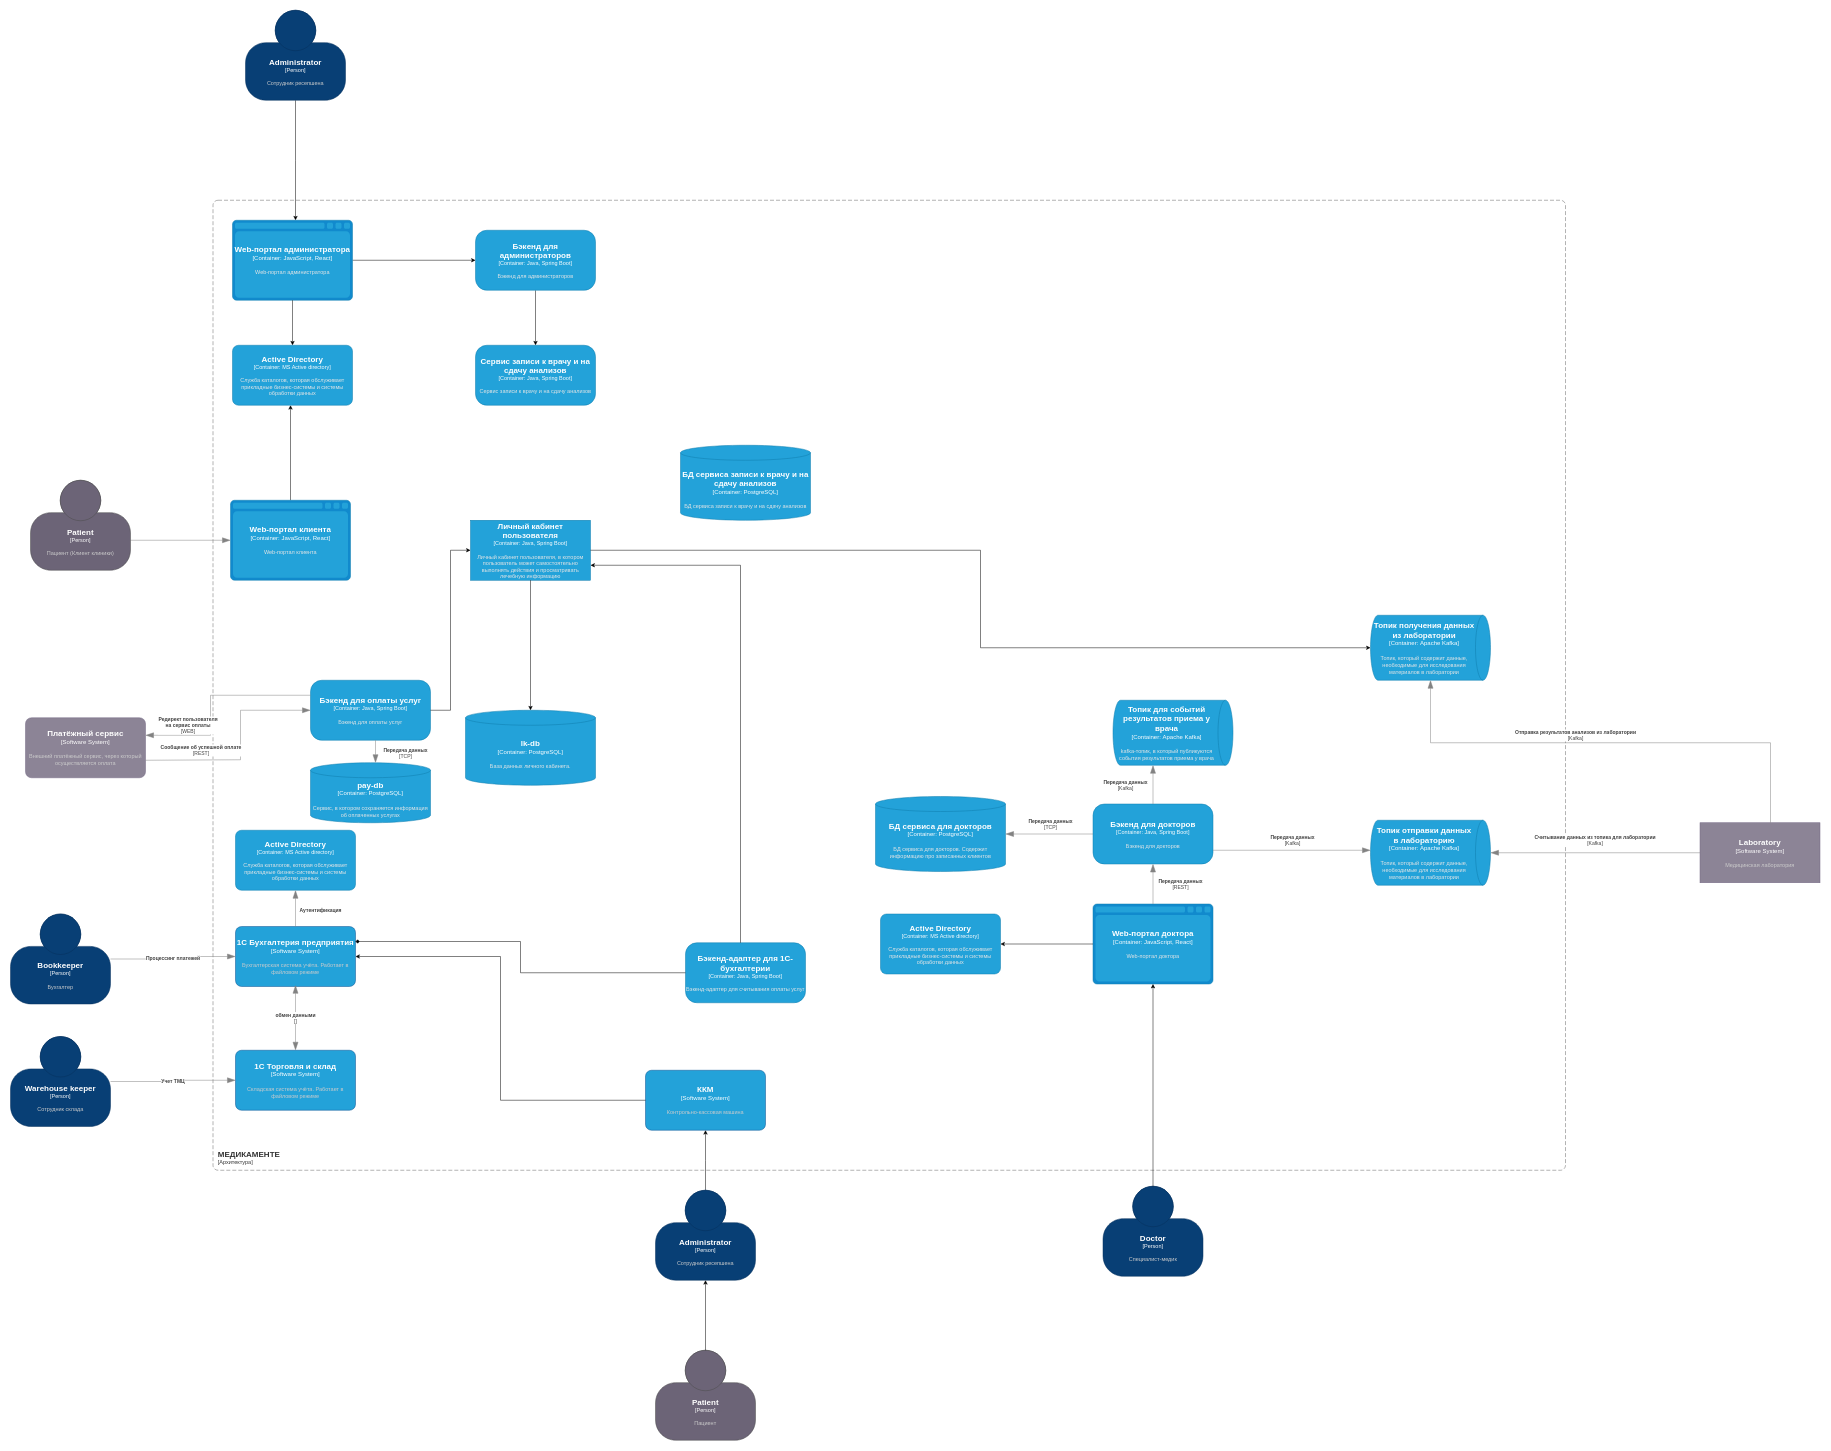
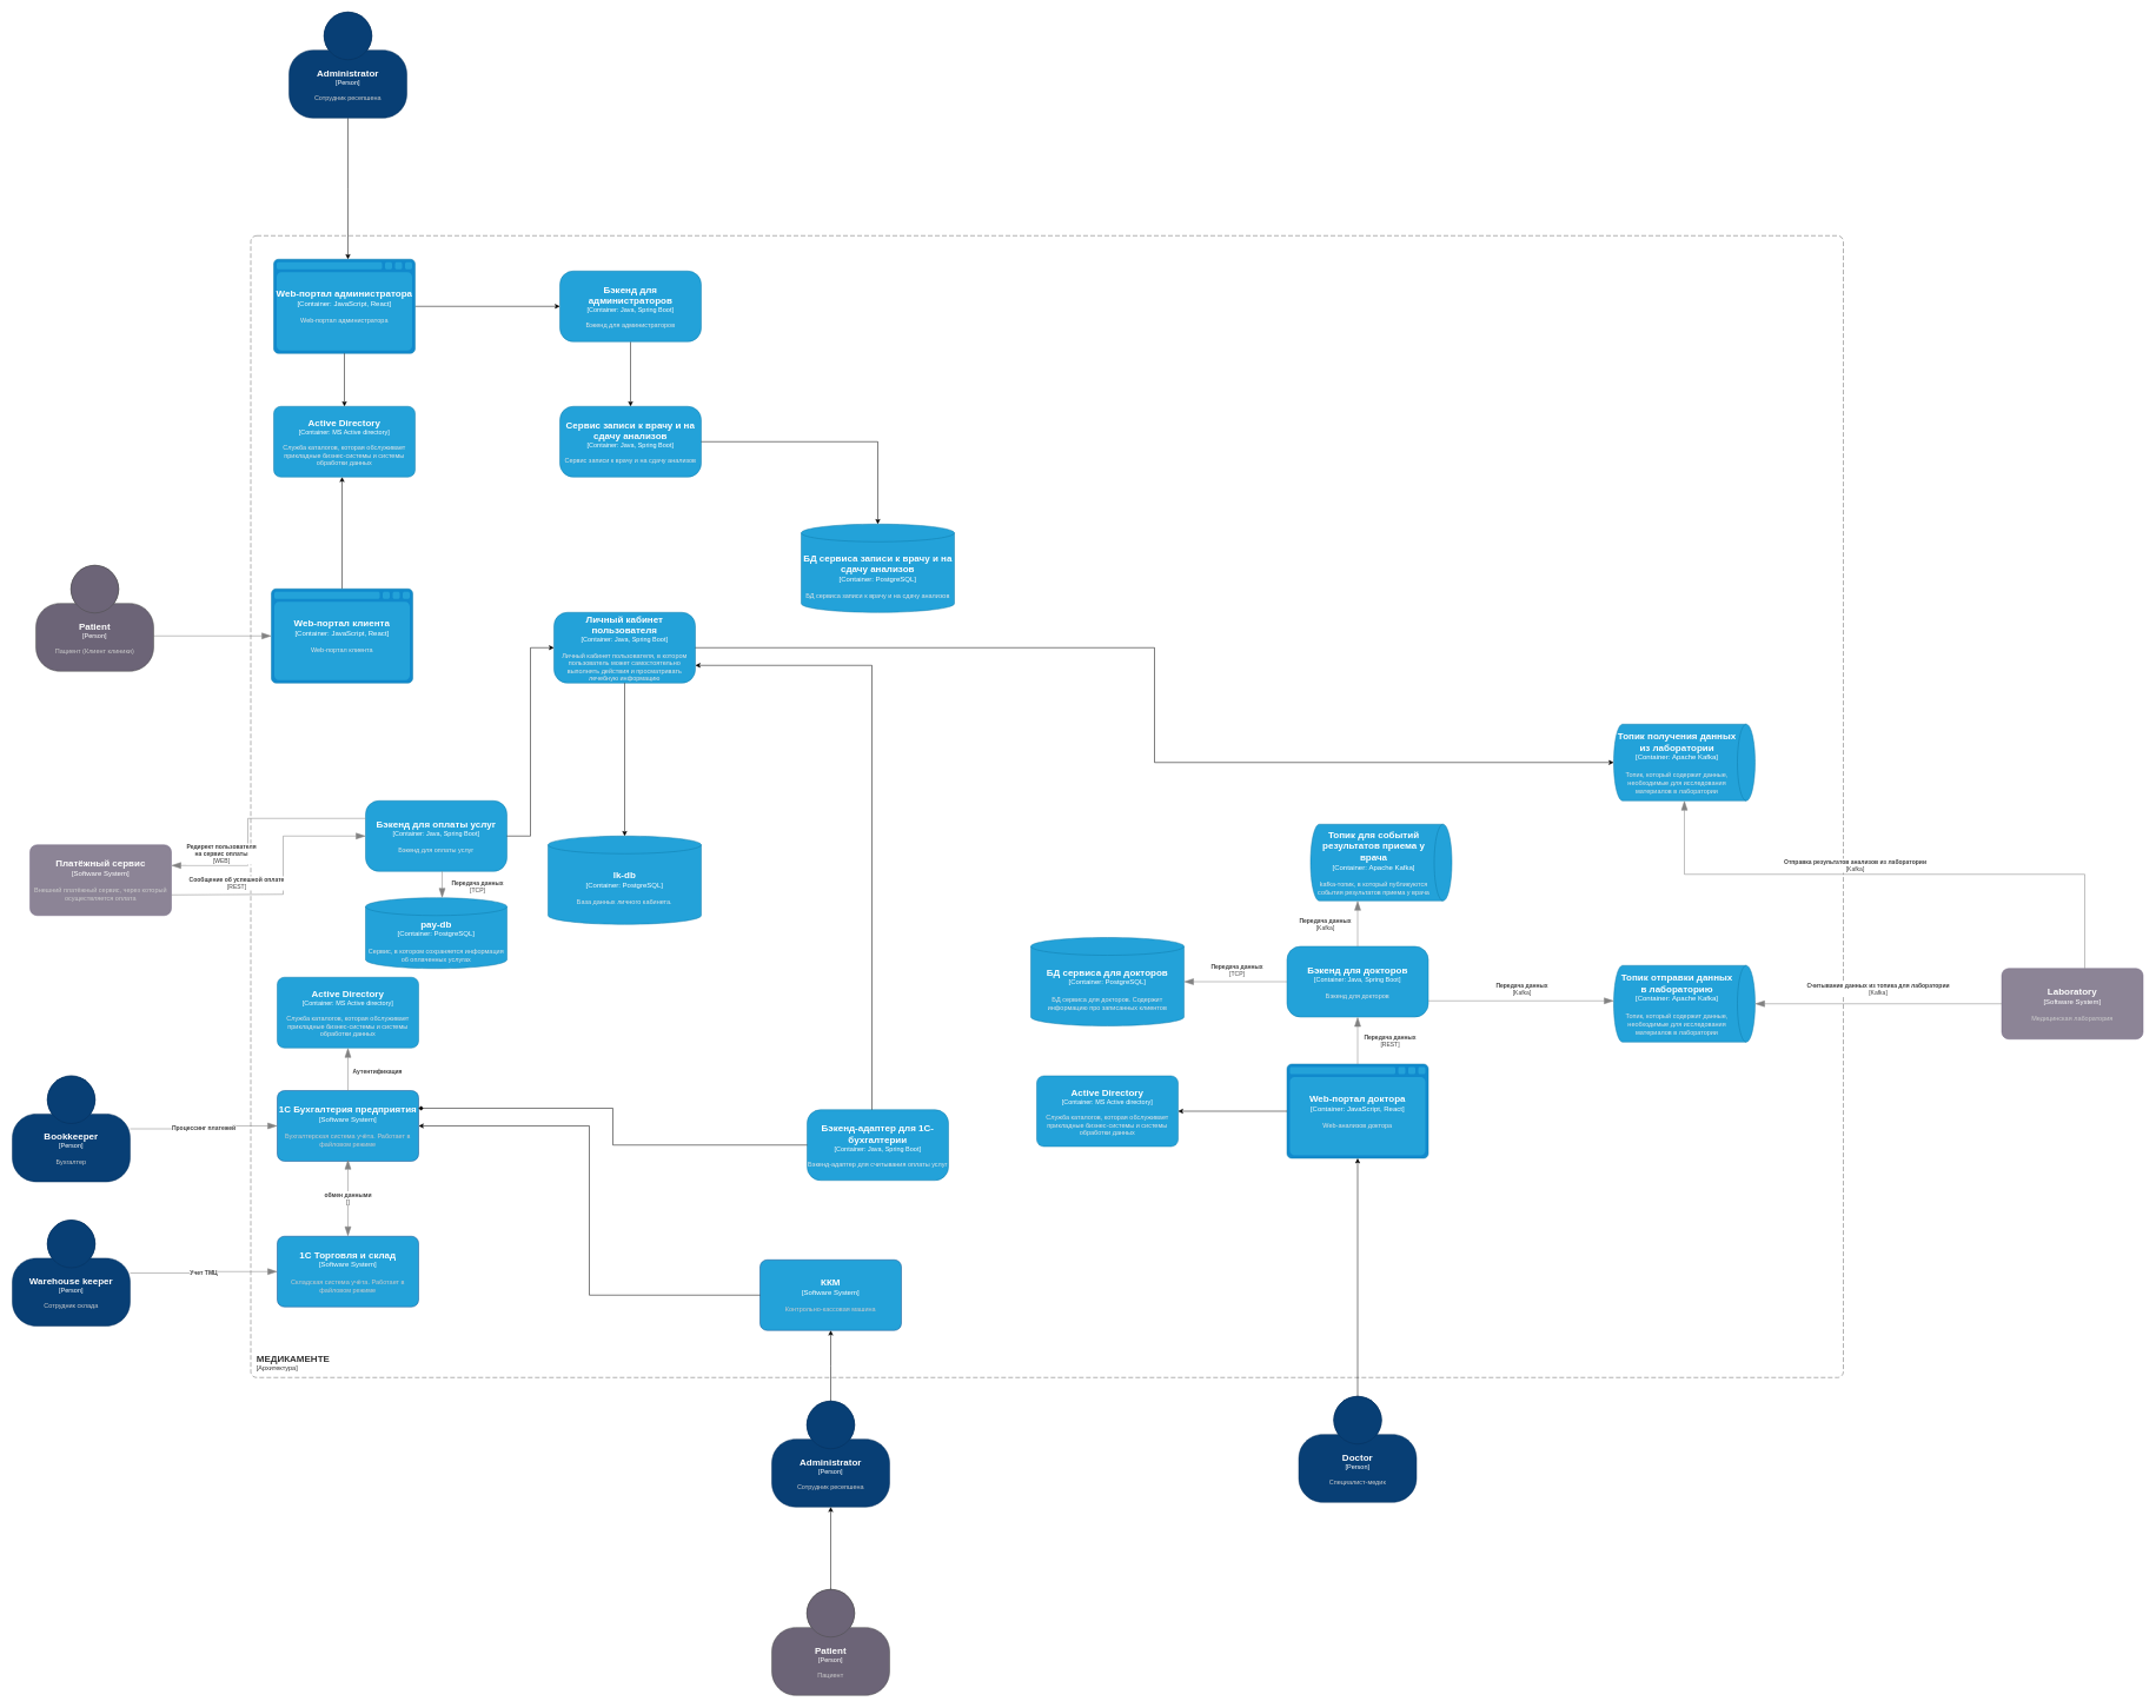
+ <mxCell id="55" style="edgeStyle=orthogonalEdgeStyle;rounded=0;orthogonalLoop=1;jettySize=auto;html=1;entryX=0.5;entryY=0;entryDx=0;entryDy=0;entryPerimeter=0;" parent="1" source="15" target="18" edge="1"><mxGeometry relative="1" as="geometry" /></mxCell>
- <mxCell id="13" value="&lt;font style=&quot;font-size: 16px&quot;&gt;&lt;b&gt;Личный кабинет пользователя&lt;/b&gt;&lt;/font&gt;&lt;div&gt;[Container: Java, Spring Boot]&lt;/div&gt;&lt;br&gt;&lt;div&gt;&lt;font style=&quot;font-size: 11px&quot;&gt;&lt;font color=&quot;#E6E6E6&quot;&gt;Личный кабинет пользователя, в котором пользователь может самостоятельно выполнять действия и просматривать лечебную информацию&lt;/font&gt;&lt;/div&gt;" style="whiteSpace=wrap;html=1;fontSize=11;labelBackgroundColor=none;fillColor=#23A2D9;fontColor=#ffffff;align=center;arcSize=19;strokeColor=#0E7DAD;metaEdit=1;resizable=0;points=[[0.25,0,0],[0.5,0,0],[0.75,0,0],[1,0.25,0],[1,0.5,0],[1,0.75,0],[0.75,1,0],[0.5,1,0],[0.25,1,0],[0,0.75,0],[0,0.5,0],[0,0.25,0]];rounded=0;" parent="1" vertex="1"><mxGeometry x="940" y="1040" width="240" height="120" as="geometry" /></mxCell>
+ <mxCell id="13" value="&lt;font style=&quot;font-size: 16px&quot;&gt;&lt;b&gt;Личный кабинет пользователя&lt;/b&gt;&lt;/font&gt;&lt;div&gt;[Container: Java, Spring Boot]&lt;/div&gt;&lt;br&gt;&lt;div&gt;&lt;font style=&quot;font-size: 11px&quot;&gt;&lt;font color=&quot;#E6E6E6&quot;&gt;Личный кабинет пользователя, в котором пользователь может самостоятельно выполнять действия и просматривать лечебную информацию&lt;/font&gt;&lt;/div&gt;" style="rounded=1;whiteSpace=wrap;html=1;fontSize=11;labelBackgroundColor=none;fillColor=#23A2D9;fontColor=#ffffff;align=center;arcSize=19;strokeColor=#0E7DAD;metaEdit=1;resizable=0;points=[[0.25,0,0],[0.5,0,0],[0.75,0,0],[1,0.25,0],[1,0.5,0],[1,0.75,0],[0.75,1,0],[0.5,1,0],[0.25,1,0],[0,0.75,0],[0,0.5,0],[0,0.25,0]];" parent="1" vertex="1"><mxGeometry x="940" y="1040" width="240" height="120" as="geometry" /></mxCell>
- <mxCell id="4" value="&lt;font style=&quot;font-size: 16px&quot;&gt;&lt;b&gt;Laboratory&lt;/b&gt;&lt;/font&gt;&lt;div&gt;[Software System]&lt;/div&gt;&lt;br&gt;&lt;div&gt;&lt;font style=&quot;font-size: 11px&quot;&gt;&lt;font color=&quot;#cccccc&quot;&gt;Медицинская лаборатория&lt;/font&gt;&lt;/div&gt;" style="whiteSpace=wrap;html=1;labelBackgroundColor=none;fillColor=#8C8496;fontColor=#ffffff;align=center;arcSize=10;strokeColor=#736782;metaEdit=1;resizable=0;points=[[0.25,0,0],[0.5,0,0],[0.75,0,0],[1,0.25,0],[1,0.5,0],[1,0.75,0],[0.75,1,0],[0.5,1,0],[0.25,1,0],[0,0.75,0],[0,0.5,0],[0,0.25,0]];rounded=0;" parent="1" vertex="1"><mxGeometry x="3399" y="1645" width="240" height="120" as="geometry" /></mxCell>
+ <mxCell id="4" value="&lt;font style=&quot;font-size: 16px&quot;&gt;&lt;b&gt;Laboratory&lt;/b&gt;&lt;/font&gt;&lt;div&gt;[Software System]&lt;/div&gt;&lt;br&gt;&lt;div&gt;&lt;font style=&quot;font-size: 11px&quot;&gt;&lt;font color=&quot;#cccccc&quot;&gt;Медицинская лаборатория&lt;/font&gt;&lt;/div&gt;" style="rounded=1;whiteSpace=wrap;html=1;labelBackgroundColor=none;fillColor=#8C8496;fontColor=#ffffff;align=center;arcSize=10;strokeColor=#736782;metaEdit=1;resizable=0;points=[[0.25,0,0],[0.5,0,0],[0.75,0,0],[1,0.25,0],[1,0.5,0],[1,0.75,0],[0.75,1,0],[0.5,1,0],[0.25,1,0],[0,0.75,0],[0,0.5,0],[0,0.25,0]];" parent="1" vertex="1"><mxGeometry x="3399" y="1645" width="240" height="120" as="geometry" /></mxCell>
- <mxCell id="12" value="&lt;font style=&quot;font-size: 16px&quot;&gt;&lt;b&gt;Web-портал доктора&lt;/b&gt;&lt;/font&gt;&lt;div&gt;[Container:&amp;nbsp;JavaScript, React]&lt;/div&gt;&lt;br&gt;&lt;div&gt;&lt;font style=&quot;font-size: 11px&quot;&gt;&lt;font color=&quot;#E6E6E6&quot;&gt;Web-портал доктора&lt;/font&gt;&lt;/div&gt;" style="shape=mxgraph.c4.webBrowserContainer2;whiteSpace=wrap;html=1;boundedLbl=1;rounded=0;labelBackgroundColor=none;strokeColor=#118ACD;fillColor=#23A2D9;strokeColor=#118ACD;strokeColor2=#0E7DAD;fontSize=12;fontColor=#ffffff;align=center;metaEdit=1;points=[[0.5,0,0],[1,0.25,0],[1,0.5,0],[1,0.75,0],[0.5,1,0],[0,0.75,0],[0,0.5,0],[0,0.25,0]];resizable=0;" parent="1" vertex="1"><mxGeometry x="2185" y="1807.5" width="240" height="160" as="geometry" /></mxCell>
+ <mxCell id="12" value="&lt;font style=&quot;font-size: 16px&quot;&gt;&lt;b&gt;Web-портал доктора&lt;/b&gt;&lt;/font&gt;&lt;div&gt;[Container:&amp;nbsp;JavaScript, React]&lt;/div&gt;&lt;br&gt;&lt;div&gt;&lt;font style=&quot;font-size: 11px&quot;&gt;&lt;font color=&quot;#E6E6E6&quot;&gt;Web-анализов доктора&lt;/font&gt;&lt;/div&gt;" style="shape=mxgraph.c4.webBrowserContainer2;whiteSpace=wrap;html=1;boundedLbl=1;rounded=0;labelBackgroundColor=none;strokeColor=#118ACD;fillColor=#23A2D9;strokeColor=#118ACD;strokeColor2=#0E7DAD;fontSize=12;fontColor=#ffffff;align=center;metaEdit=1;points=[[0.5,0,0],[1,0.25,0],[1,0.5,0],[1,0.75,0],[0.5,1,0],[0,0.75,0],[0,0.5,0],[0,0.25,0]];resizable=0;" parent="1" vertex="1"><mxGeometry x="2185" y="1807.5" width="240" height="160" as="geometry" /></mxCell>
